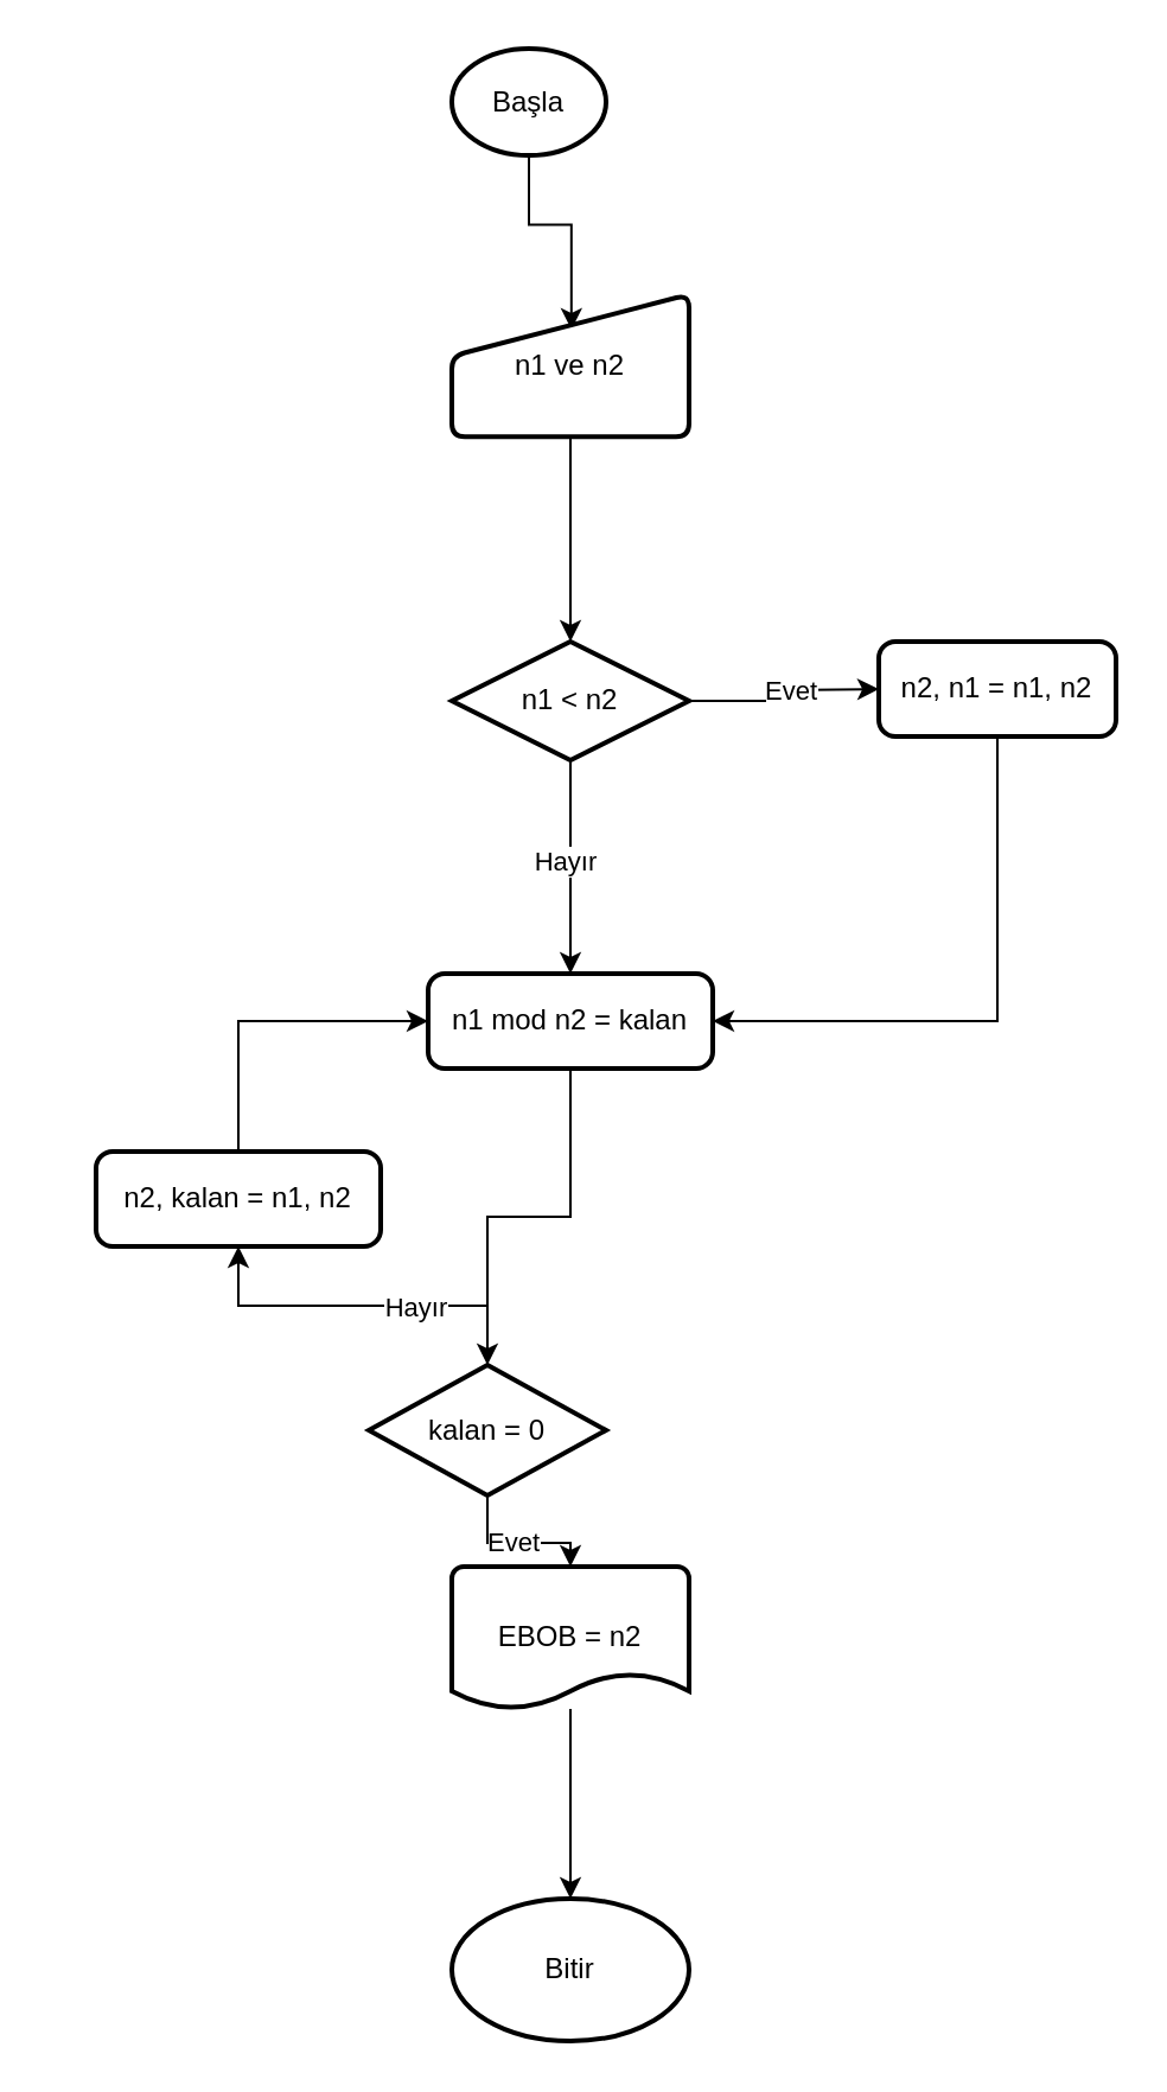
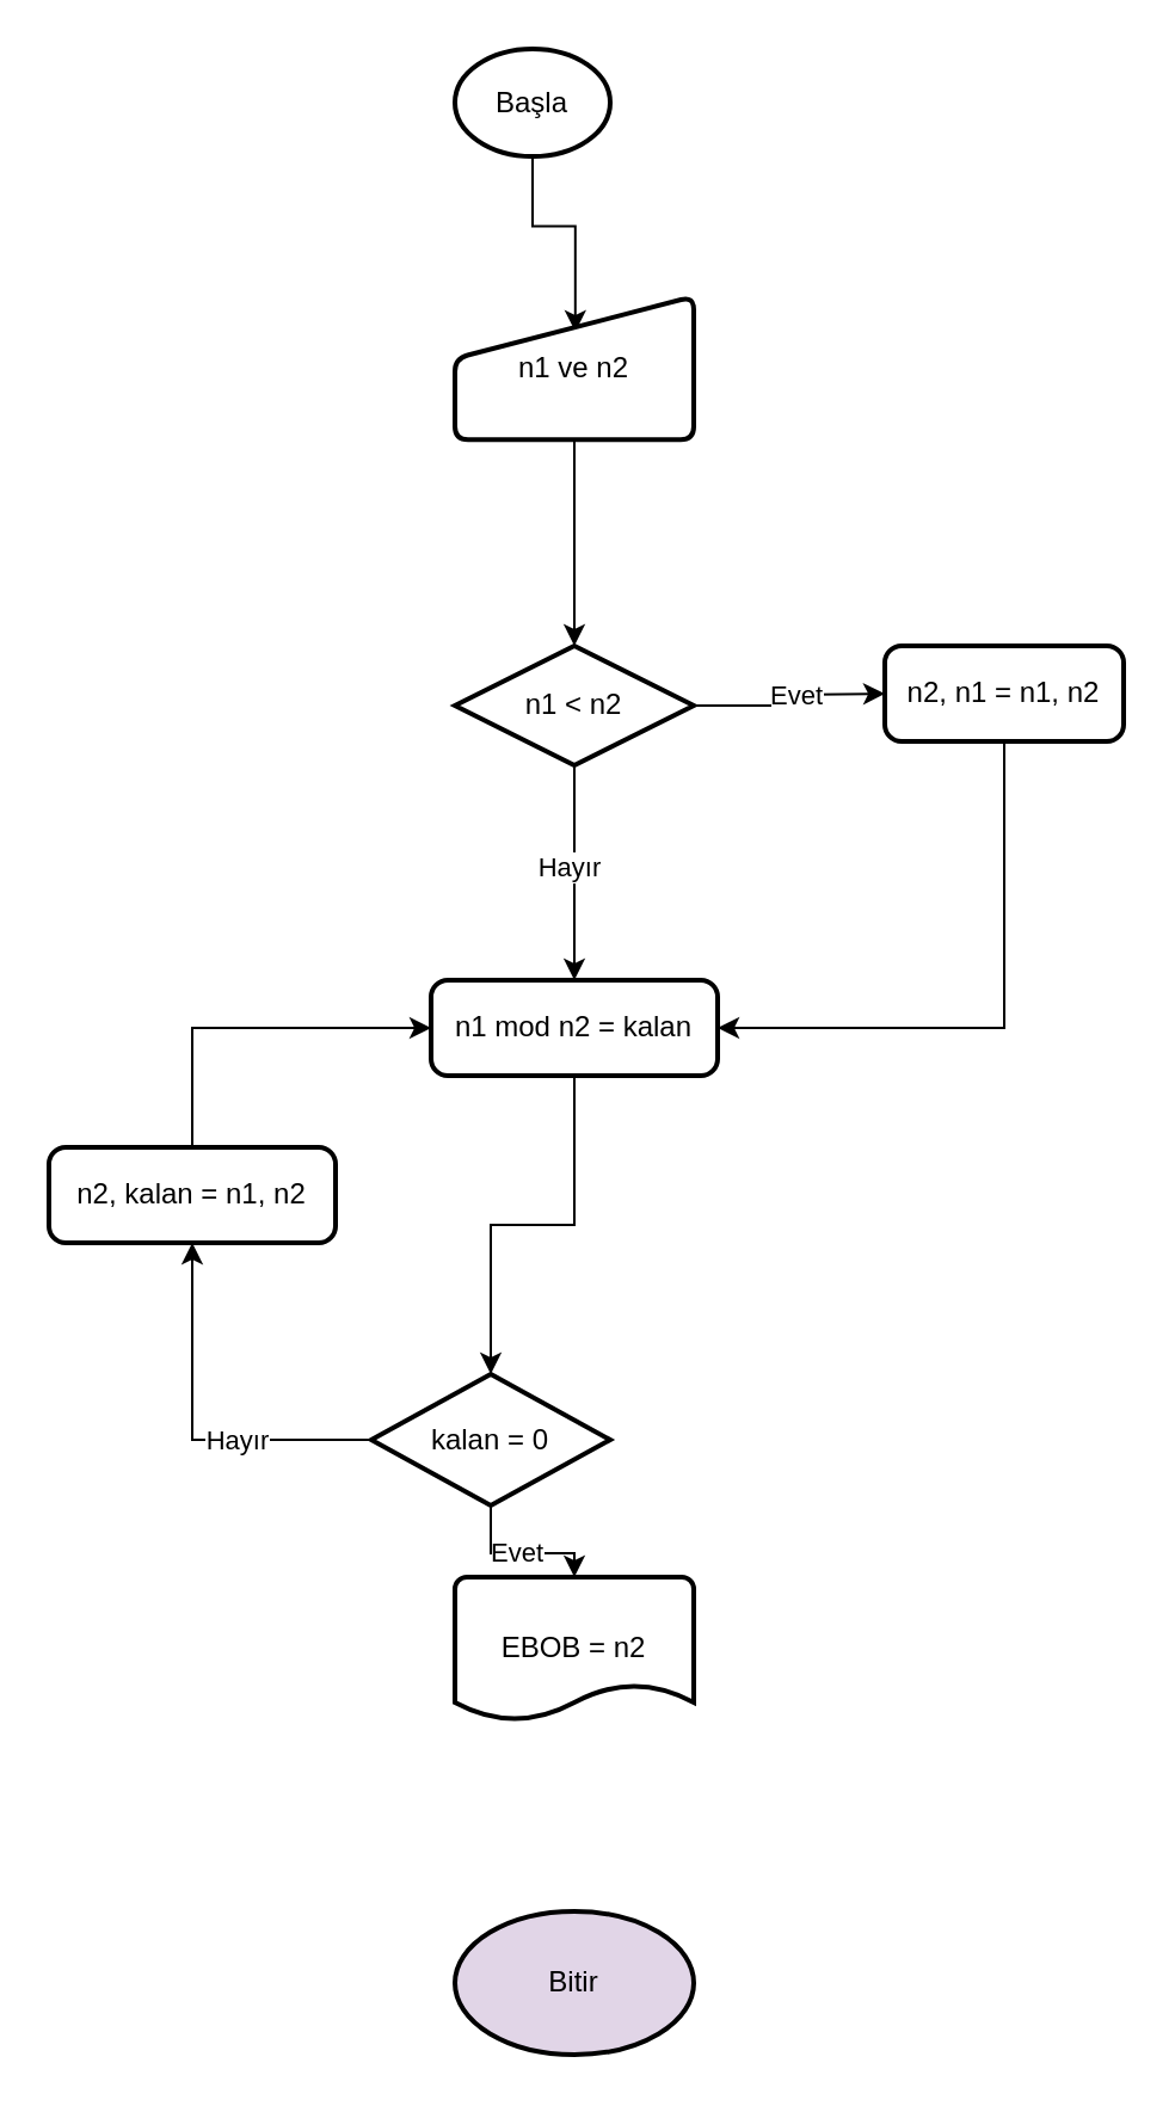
- <mxCell id="19" value="n2, kalan = n1, n2" style="rounded=1;whiteSpace=wrap;html=1;absoluteArcSize=1;arcSize=14;strokeWidth=2;" vertex="1" parent="1"><mxGeometry x="40" y="485" width="120" height="40" as="geometry" /></mxCell>
+ <mxCell id="19" value="n2, kalan = n1, n2" style="rounded=1;whiteSpace=wrap;html=1;absoluteArcSize=1;arcSize=14;strokeWidth=2;" vertex="1" parent="1"><mxGeometry x="20" y="480" width="120" height="40" as="geometry" /></mxCell>
- <mxCell id="20" value="" style="edgeStyle=orthogonalEdgeStyle;rounded=0;orthogonalLoop=1;jettySize=auto;html=1;" edge="1" parent="1" source="21" target="24"><mxGeometry relative="1" as="geometry" /></mxCell>
- <mxCell id="24" value="Bitir" style="ellipse;whiteSpace=wrap;html=1;strokeWidth=2;" vertex="1" parent="1"><mxGeometry x="190" y="800" width="100" height="60" as="geometry" /></mxCell>
+ <mxCell id="24" value="Bitir" style="ellipse;whiteSpace=wrap;html=1;strokeWidth=2;fillColor=#e1d5e7;" vertex="1" parent="1"><mxGeometry x="190" y="800" width="100" height="60" as="geometry" /></mxCell>
